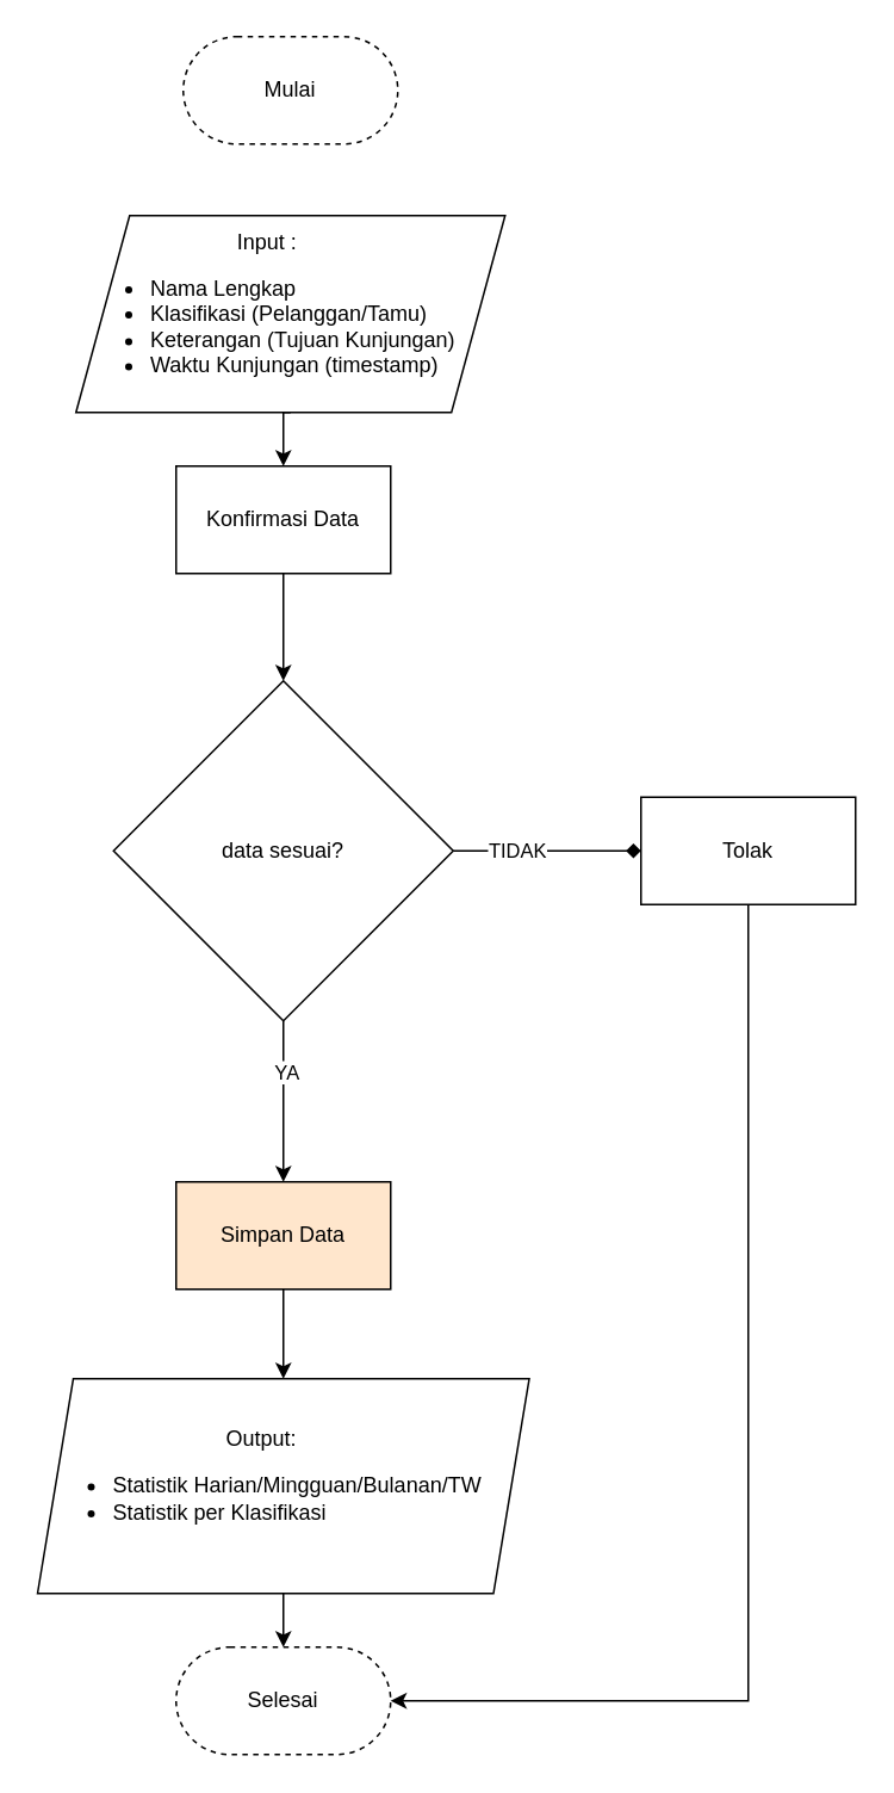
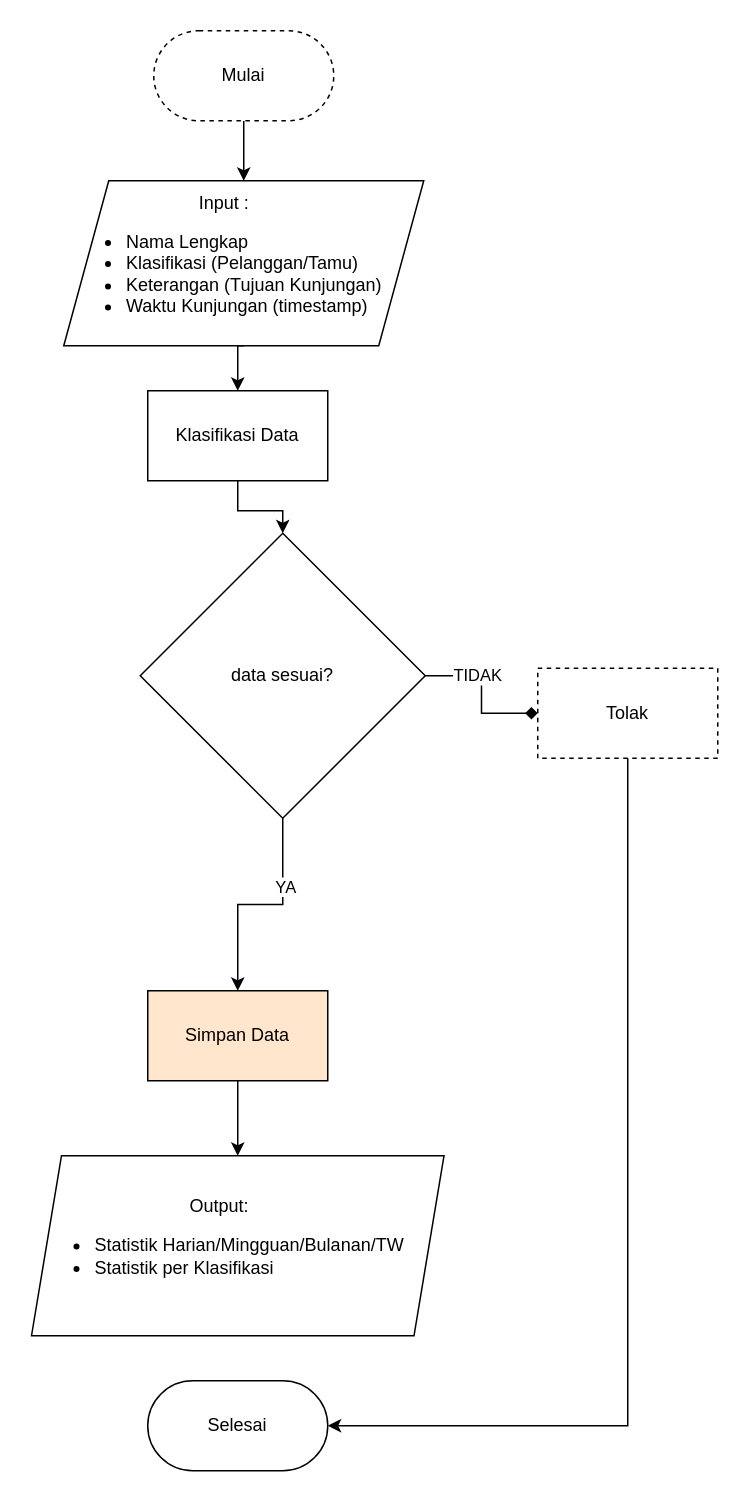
+ <mxCell id="2" style="edgeStyle=orthogonalEdgeStyle;rounded=0;orthogonalLoop=1;jettySize=auto;html=1;exitX=0.5;exitY=1;exitDx=0;exitDy=0;entryX=0.5;entryY=0;entryDx=0;entryDy=0;" parent="1" source="3" target="5" edge="1"><mxGeometry relative="1" as="geometry" /></mxCell>
- <mxCell id="7" value="Konfirmasi Data" style="rounded=0;whiteSpace=wrap;html=1;" parent="1" vertex="1"><mxGeometry x="98" y="260" width="120" height="60" as="geometry" /></mxCell>
+ <mxCell id="7" value="Klasifikasi Data" style="rounded=0;whiteSpace=wrap;html=1;" parent="1" vertex="1"><mxGeometry x="98" y="260" width="120" height="60" as="geometry" /></mxCell>
- <mxCell id="17" value="data sesuai?" style="rhombus;whiteSpace=wrap;html=1;" vertex="1" parent="1"><mxGeometry x="63" y="380" width="190" height="190" as="geometry" /></mxCell>
+ <mxCell id="17" value="data sesuai?" style="rhombus;whiteSpace=wrap;html=1;" vertex="1" parent="1"><mxGeometry x="93" y="355" width="190" height="190" as="geometry" /></mxCell>
- <mxCell id="19" value="Tolak" style="rounded=0;whiteSpace=wrap;html=1;" vertex="1" parent="1"><mxGeometry x="358" y="445" width="120" height="60" as="geometry" /></mxCell>
+ <mxCell id="19" value="Tolak" style="rounded=0;whiteSpace=wrap;html=1;dashed=1;" vertex="1" parent="1"><mxGeometry x="358" y="445" width="120" height="60" as="geometry" /></mxCell>
- <mxCell id="10" style="edgeStyle=orthogonalEdgeStyle;rounded=0;orthogonalLoop=1;jettySize=auto;html=1;exitX=0.5;exitY=1;exitDx=0;exitDy=0;entryX=0.5;entryY=0;entryDx=0;entryDy=0;" parent="1" source="11" target="12" edge="1"><mxGeometry relative="1" as="geometry" /></mxCell>
- <mxCell id="12" value="Selesai" style="rounded=1;whiteSpace=wrap;html=1;arcSize=50;dashed=1;" parent="1" vertex="1"><mxGeometry x="98" y="920" width="120" height="60" as="geometry" /></mxCell>
+ <mxCell id="12" value="Selesai" style="rounded=1;whiteSpace=wrap;html=1;arcSize=50;" parent="1" vertex="1"><mxGeometry x="98" y="920" width="120" height="60" as="geometry" /></mxCell>
